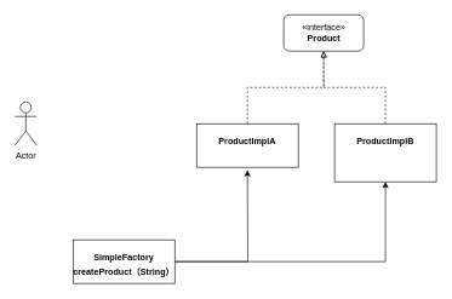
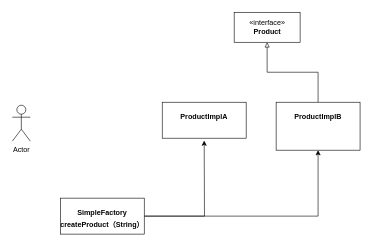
- <mxCell id="10" value="«interface»&lt;br&gt;&lt;b&gt;Product&lt;/b&gt;" style="html=1;rounded=1;" vertex="1" parent="1"><mxGeometry x="390" y="20" width="110" height="50" as="geometry" /></mxCell>
+ <mxCell id="10" value="«interface»&lt;br&gt;&lt;b&gt;Product&lt;/b&gt;" style="html=1;" vertex="1" parent="1"><mxGeometry x="390" y="20" width="110" height="50" as="geometry" /></mxCell>
- <mxCell id="6" style="edgeStyle=orthogonalEdgeStyle;rounded=0;orthogonalLoop=1;jettySize=auto;html=1;exitX=0.5;exitY=0;exitDx=0;exitDy=0;entryX=0.5;entryY=1;entryDx=0;entryDy=0;dashed=1;endArrow=block;endFill=0;" edge="1" parent="1" source="7" target="10"><mxGeometry relative="1" as="geometry" /></mxCell>
- <mxCell id="8" style="edgeStyle=orthogonalEdgeStyle;rounded=0;orthogonalLoop=1;jettySize=auto;html=1;dashed=1;endArrow=block;endFill=0;" edge="1" parent="1" source="9" target="10"><mxGeometry relative="1" as="geometry" /></mxCell>
+ <mxCell id="8" style="edgeStyle=orthogonalEdgeStyle;rounded=0;orthogonalLoop=1;jettySize=auto;html=1;dashed=0;endArrow=block;endFill=0;" edge="1" parent="1" source="9" target="10"><mxGeometry relative="1" as="geometry" /></mxCell>
- <mxCell id="2" value="Actor" style="shape=umlActor;verticalLabelPosition=bottom;verticalAlign=top;html=1;" vertex="1" parent="1"><mxGeometry x="20" y="140" width="30" height="60" as="geometry" /></mxCell>
+ <mxCell id="2" value="Actor" style="shape=umlActor;verticalLabelPosition=bottom;verticalAlign=top;html=1;" vertex="1" parent="1"><mxGeometry x="20" y="175" width="30" height="60" as="geometry" /></mxCell>
